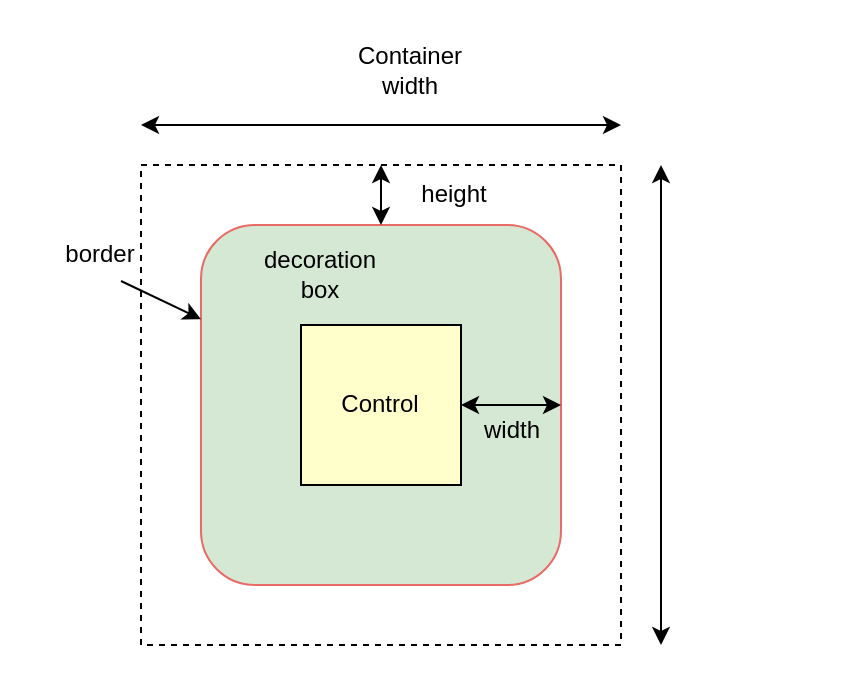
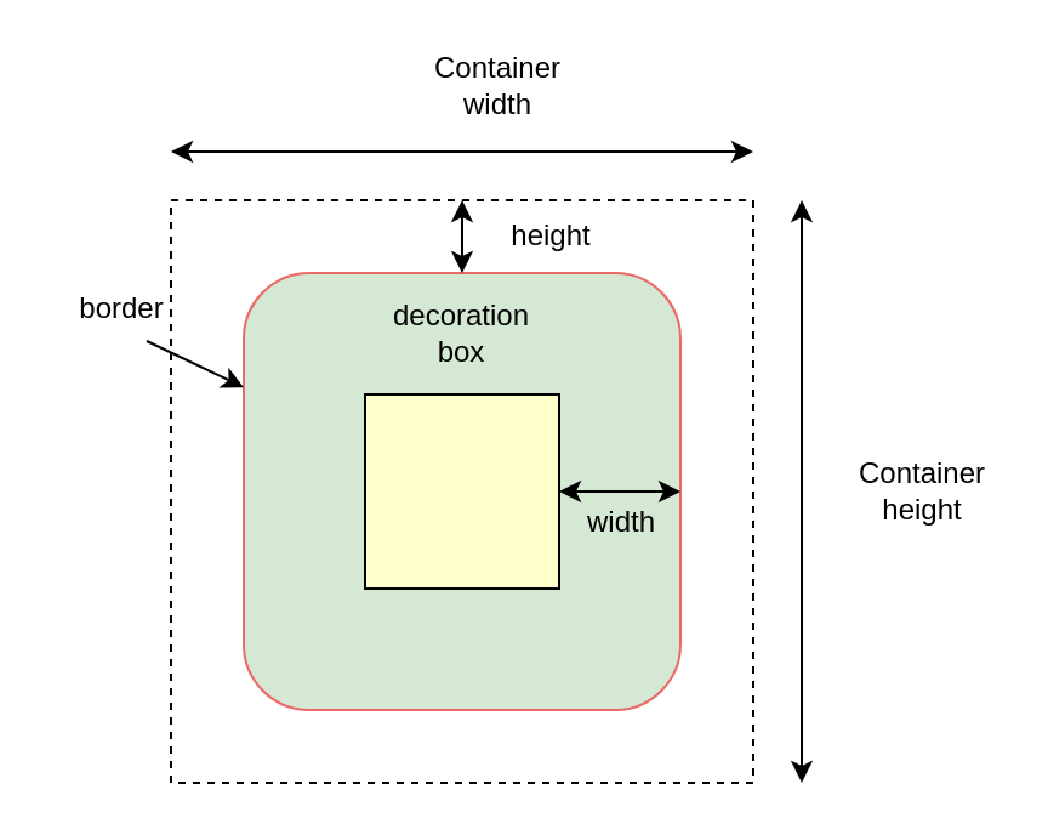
- <mxCell id="7" value="decoration box" style="text;html=1;strokeColor=none;fillColor=none;align=center;verticalAlign=middle;whiteSpace=wrap;rounded=0;" vertex="1" parent="1"><mxGeometry x="130" y="122" width="60" height="30" as="geometry" /></mxCell>
+ <mxCell id="7" value="decoration box" style="text;html=1;strokeColor=none;fillColor=none;align=center;verticalAlign=middle;whiteSpace=wrap;rounded=0;" vertex="1" parent="1"><mxGeometry x="160" y="122" width="60" height="30" as="geometry" /></mxCell>
- <mxCell id="5" value="Control" style="text;html=1;strokeColor=none;fillColor=none;align=center;verticalAlign=middle;whiteSpace=wrap;rounded=0;" vertex="1" parent="1"><mxGeometry x="160" y="187" width="60" height="30" as="geometry" /></mxCell>
+ <mxCell id="9" value="Container height" style="text;html=1;strokeColor=none;fillColor=none;align=center;verticalAlign=middle;whiteSpace=wrap;rounded=0;" vertex="1" parent="1"><mxGeometry x="350" y="187" width="60" height="30" as="geometry" /></mxCell>
